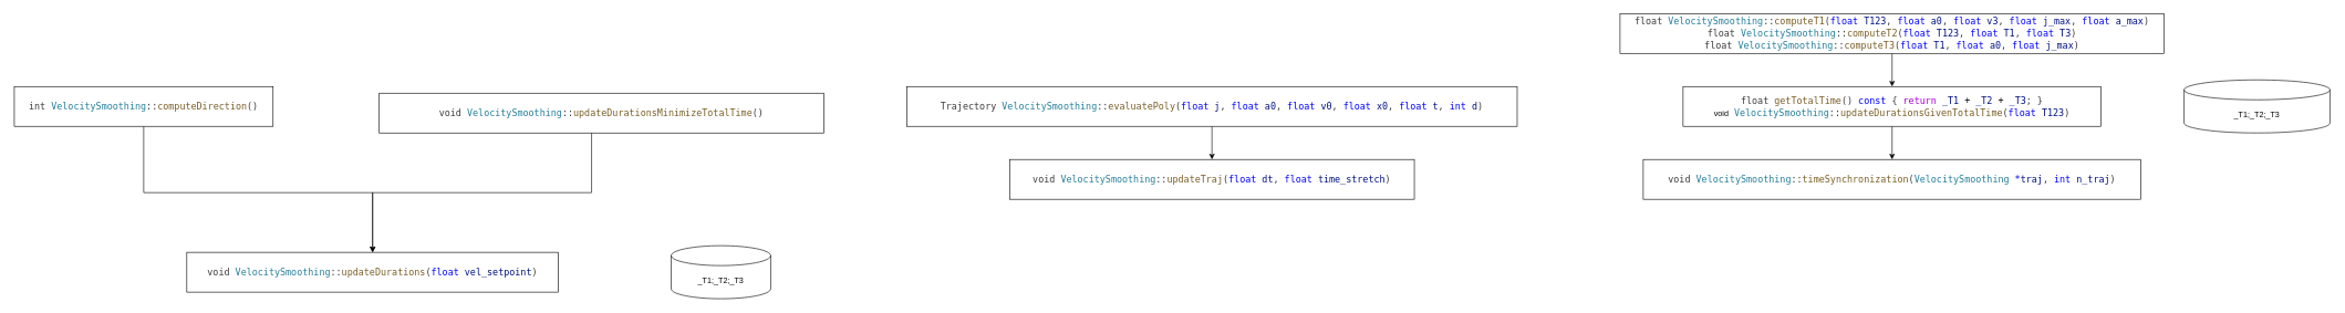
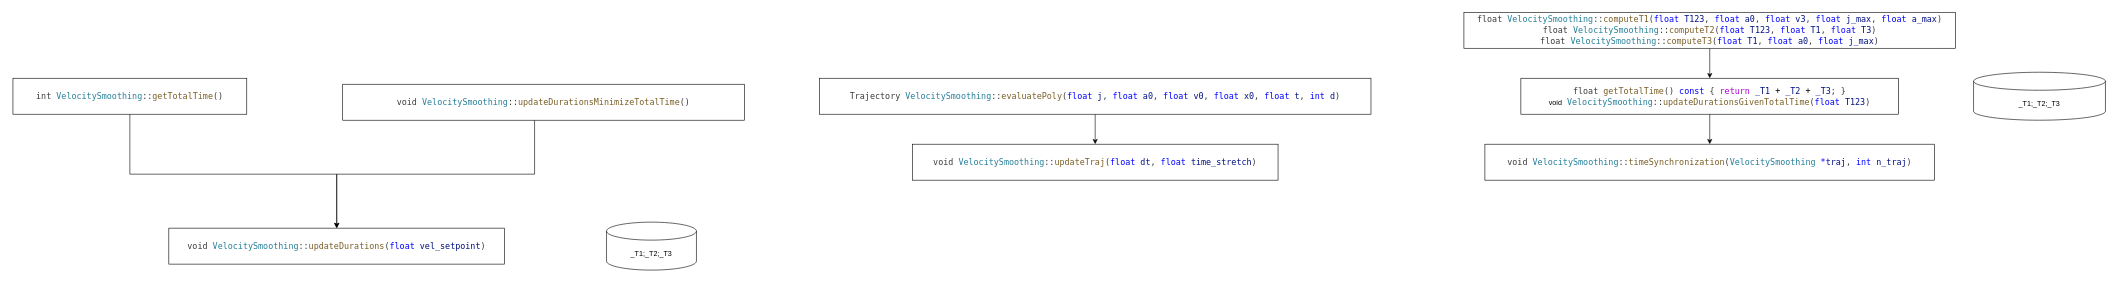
- <mxCell id="12" value="&lt;div style=&quot;color: rgb(59, 59, 59); background-color: rgb(255, 255, 255); font-family: &amp;quot;Droid Sans Mono&amp;quot;, &amp;quot;monospace&amp;quot;, monospace; font-size: 14px; line-height: 19px;&quot;&gt;int &lt;span style=&quot;color: #267f99;&quot;&gt;VelocitySmoothing&lt;/span&gt;::&lt;span style=&quot;color: #795e26;&quot;&gt;computeDirection&lt;/span&gt;()&lt;/div&gt;" style="rounded=0;whiteSpace=wrap;html=1;" vertex="1" parent="1"><mxGeometry x="20" y="130" width="390" height="60" as="geometry" /></mxCell>
+ <mxCell id="12" value="&lt;div style=&quot;color: rgb(59, 59, 59); background-color: rgb(255, 255, 255); font-family: &amp;quot;Droid Sans Mono&amp;quot;, &amp;quot;monospace&amp;quot;, monospace; font-size: 14px; line-height: 19px;&quot;&gt;int &lt;span style=&quot;color: #267f99;&quot;&gt;VelocitySmoothing&lt;/span&gt;::&lt;span style=&quot;color: #795e26;&quot;&gt;getTotalTime&lt;/span&gt;()&lt;/div&gt;" style="rounded=0;whiteSpace=wrap;html=1;" vertex="1" parent="1"><mxGeometry x="20" y="130" width="390" height="60" as="geometry" /></mxCell>
